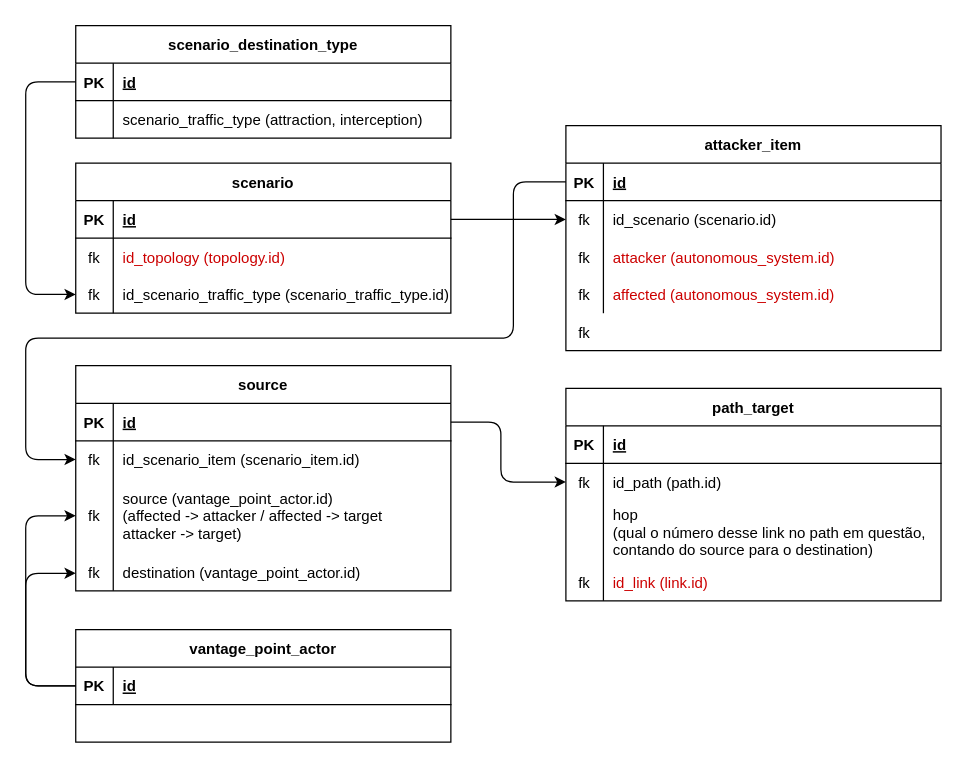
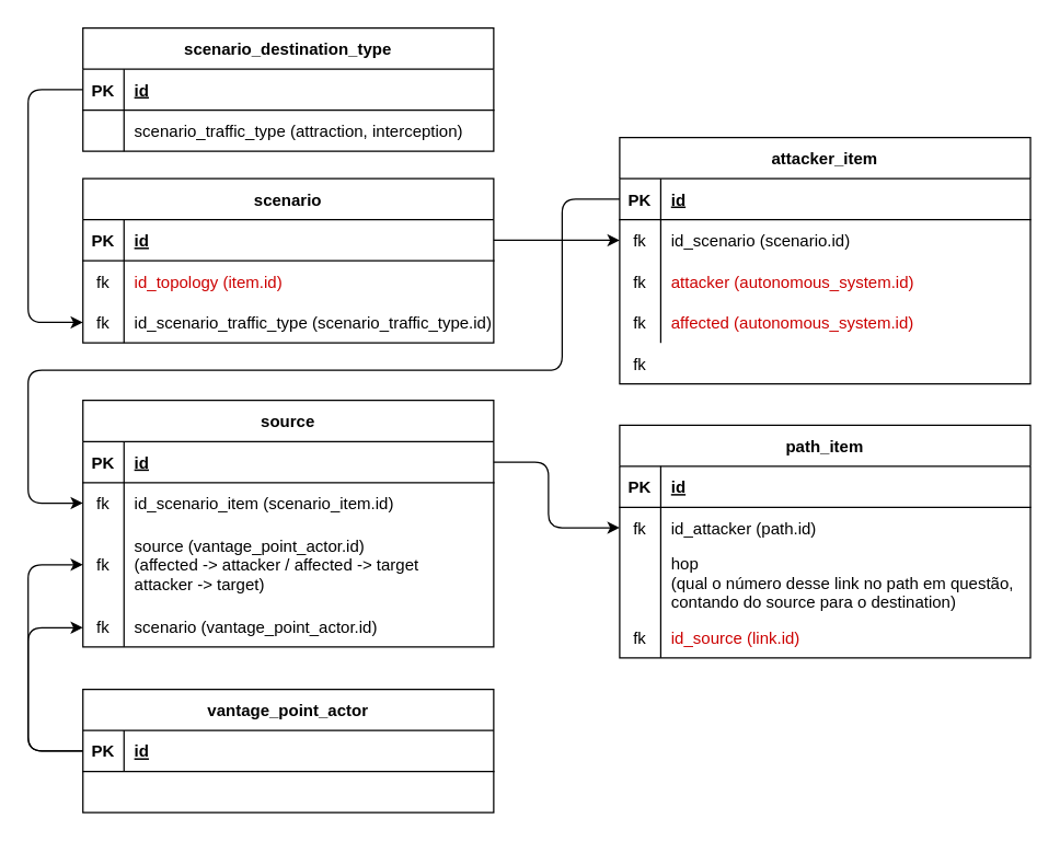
- <mxCell id="10" value="id_topology (topology.id)" style="shape=partialRectangle;connectable=0;fillColor=none;top=0;left=0;bottom=0;right=0;align=left;spacingLeft=6;overflow=hidden;fontColor=#CC0000;" parent="8" vertex="1"><mxGeometry x="30" width="270" height="30" as="geometry" /></mxCell>
+ <mxCell id="10" value="id_topology (item.id)" style="shape=partialRectangle;connectable=0;fillColor=none;top=0;left=0;bottom=0;right=0;align=left;spacingLeft=6;overflow=hidden;fontColor=#CC0000;" parent="8" vertex="1"><mxGeometry x="30" width="270" height="30" as="geometry" /></mxCell>
- <mxCell id="43" value="path_target" style="shape=table;startSize=30;container=1;collapsible=1;childLayout=tableLayout;fixedRows=1;rowLines=0;fontStyle=1;align=center;resizeLast=1;" parent="1" vertex="1"><mxGeometry x="452" y="310" width="300" height="170" as="geometry"><mxRectangle x="60" y="150" width="80" height="30" as="alternateBounds" /></mxGeometry></mxCell>
+ <mxCell id="43" value="path_item" style="shape=table;startSize=30;container=1;collapsible=1;childLayout=tableLayout;fixedRows=1;rowLines=0;fontStyle=1;align=center;resizeLast=1;" parent="1" vertex="1"><mxGeometry x="452" y="310" width="300" height="170" as="geometry"><mxRectangle x="60" y="150" width="80" height="30" as="alternateBounds" /></mxGeometry></mxCell>
- <mxCell id="49" value="id_path (path.id)" style="shape=partialRectangle;connectable=0;fillColor=none;top=0;left=0;bottom=0;right=0;align=left;spacingLeft=6;overflow=hidden;" parent="47" vertex="1"><mxGeometry x="30" width="270" height="30" as="geometry" /></mxCell>
+ <mxCell id="49" value="id_attacker (path.id)" style="shape=partialRectangle;connectable=0;fillColor=none;top=0;left=0;bottom=0;right=0;align=left;spacingLeft=6;overflow=hidden;" parent="47" vertex="1"><mxGeometry x="30" width="270" height="30" as="geometry" /></mxCell>
- <mxCell id="34" value="destination (vantage_point_actor.id)" style="shape=partialRectangle;connectable=0;fillColor=none;top=0;left=0;bottom=0;right=0;align=left;spacingLeft=6;overflow=hidden;" parent="32" vertex="1"><mxGeometry x="30" width="270" height="30" as="geometry" /></mxCell>
+ <mxCell id="34" value="scenario (vantage_point_actor.id)" style="shape=partialRectangle;connectable=0;fillColor=none;top=0;left=0;bottom=0;right=0;align=left;spacingLeft=6;overflow=hidden;" parent="32" vertex="1"><mxGeometry x="30" width="270" height="30" as="geometry" /></mxCell>
- <mxCell id="55" value="id_link (link.id)" style="shape=partialRectangle;connectable=0;fillColor=none;top=0;left=0;bottom=0;right=0;align=left;spacingLeft=6;overflow=hidden;fontColor=#CC0000;" parent="53" vertex="1"><mxGeometry x="30" width="270" height="30" as="geometry" /></mxCell>
+ <mxCell id="55" value="id_source (link.id)" style="shape=partialRectangle;connectable=0;fillColor=none;top=0;left=0;bottom=0;right=0;align=left;spacingLeft=6;overflow=hidden;fontColor=#CC0000;" parent="53" vertex="1"><mxGeometry x="30" width="270" height="30" as="geometry" /></mxCell>
